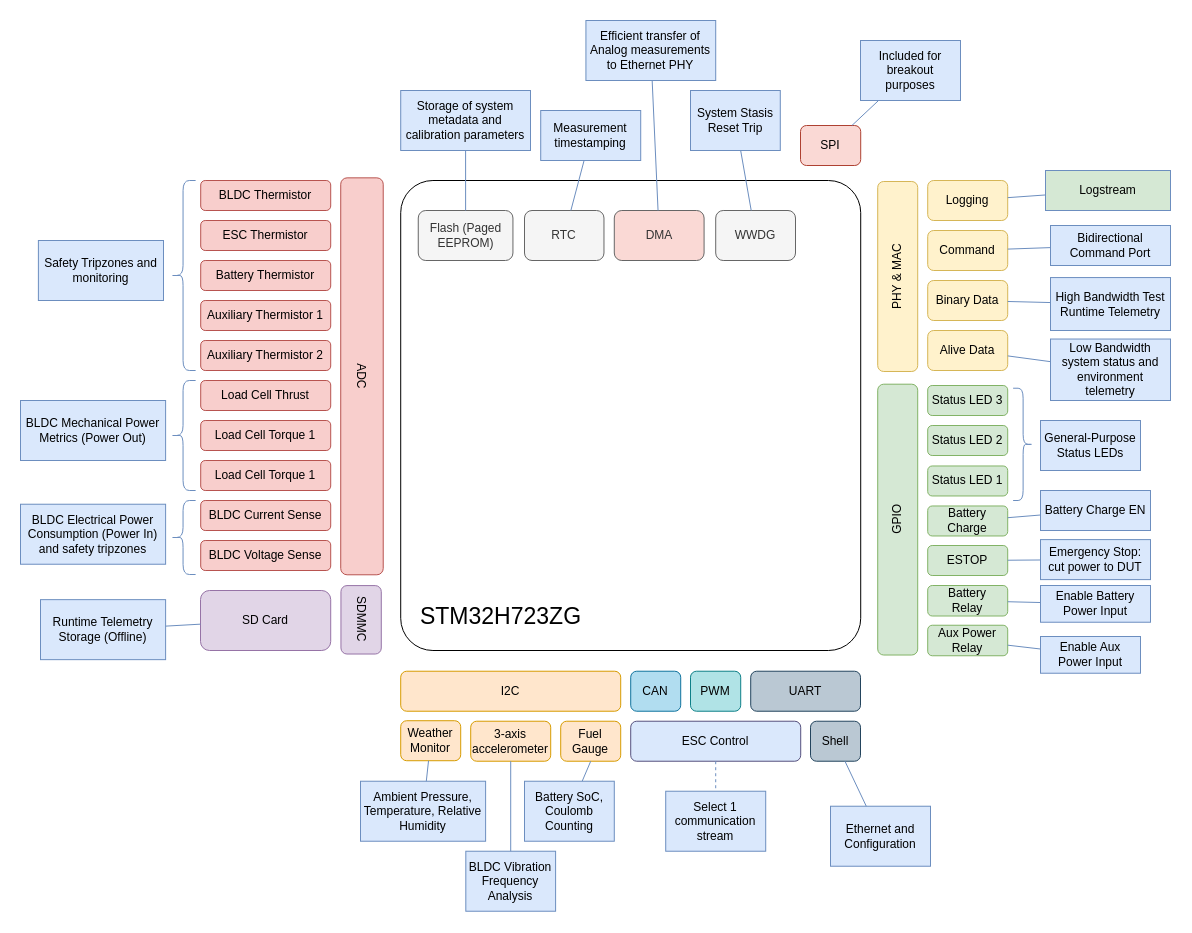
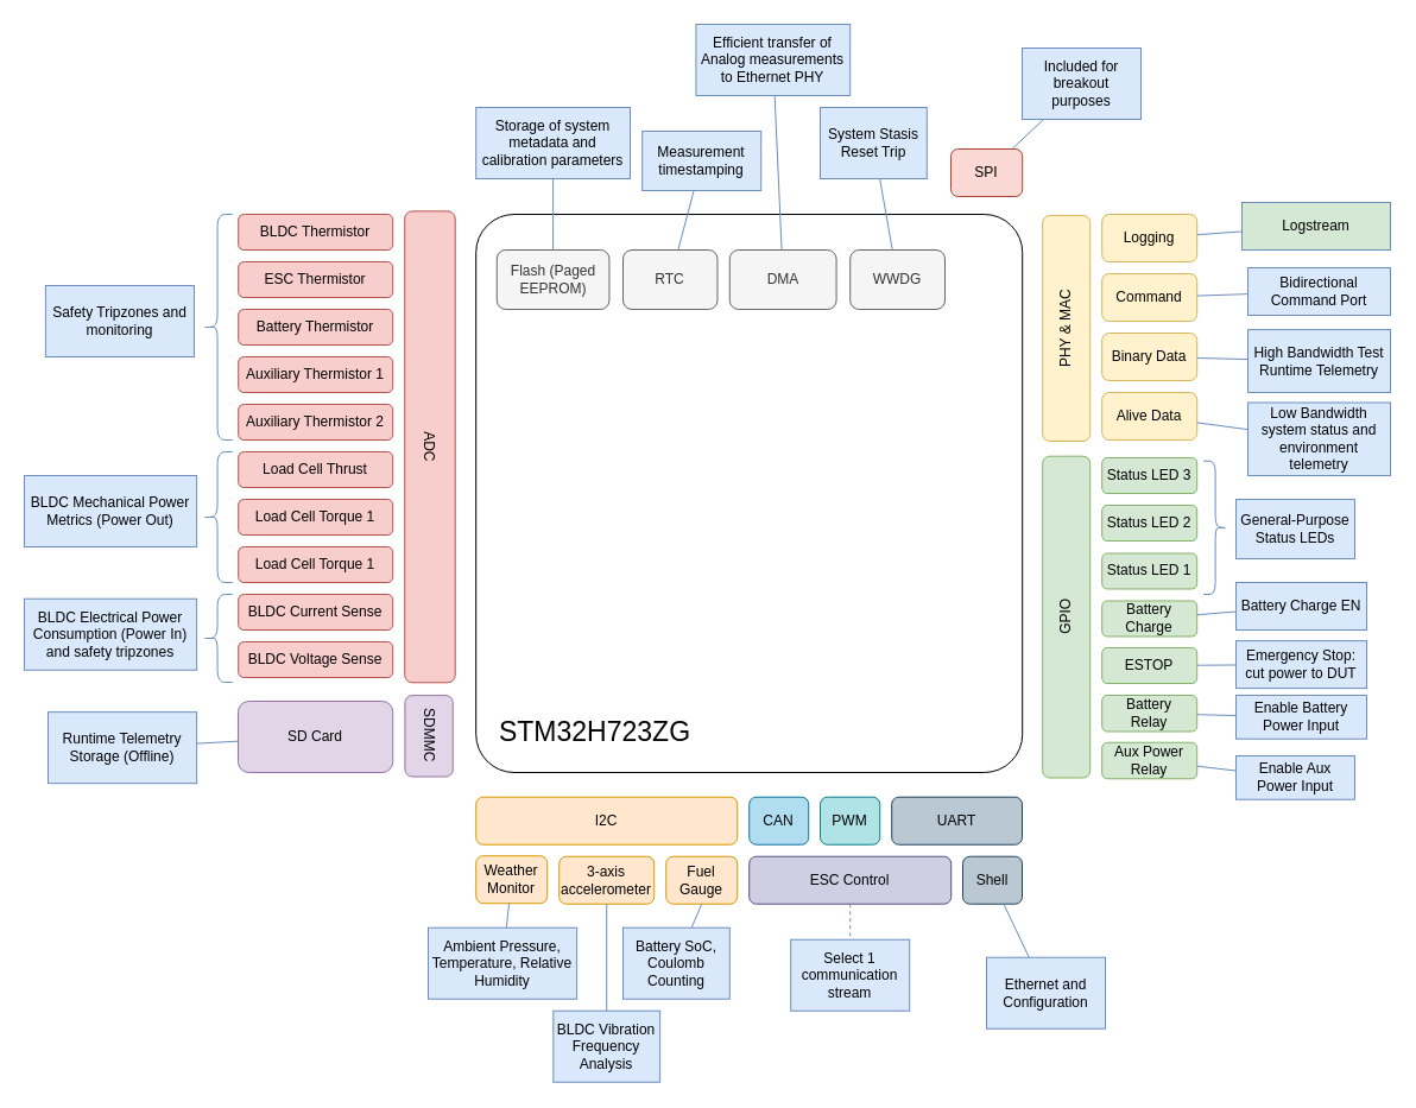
- <mxCell id="78" value="DMA" style="rounded=1;whiteSpace=wrap;html=1;fillColor=#fad9d5;strokeColor=#666666;fontColor=#333333;" vertex="1" parent="1"><mxGeometry x="613.79" y="210" width="89.79" height="50" as="geometry" /></mxCell>
+ <mxCell id="78" value="DMA" style="rounded=1;whiteSpace=wrap;html=1;fillColor=#f5f5f5;strokeColor=#666666;fontColor=#333333;" vertex="1" parent="1"><mxGeometry x="613.79" y="210" width="89.79" height="50" as="geometry" /></mxCell>
- <mxCell id="4" value="ESC Control" style="rounded=1;whiteSpace=wrap;html=1;fillColor=#dae8fc;strokeColor=#56517e;" vertex="1" parent="1"><mxGeometry x="630.21" y="720.73" width="170" height="40" as="geometry" /></mxCell>
+ <mxCell id="4" value="ESC Control" style="rounded=1;whiteSpace=wrap;html=1;fillColor=#d0cee2;strokeColor=#56517e;" vertex="1" parent="1"><mxGeometry x="630.21" y="720.73" width="170" height="40" as="geometry" /></mxCell>
